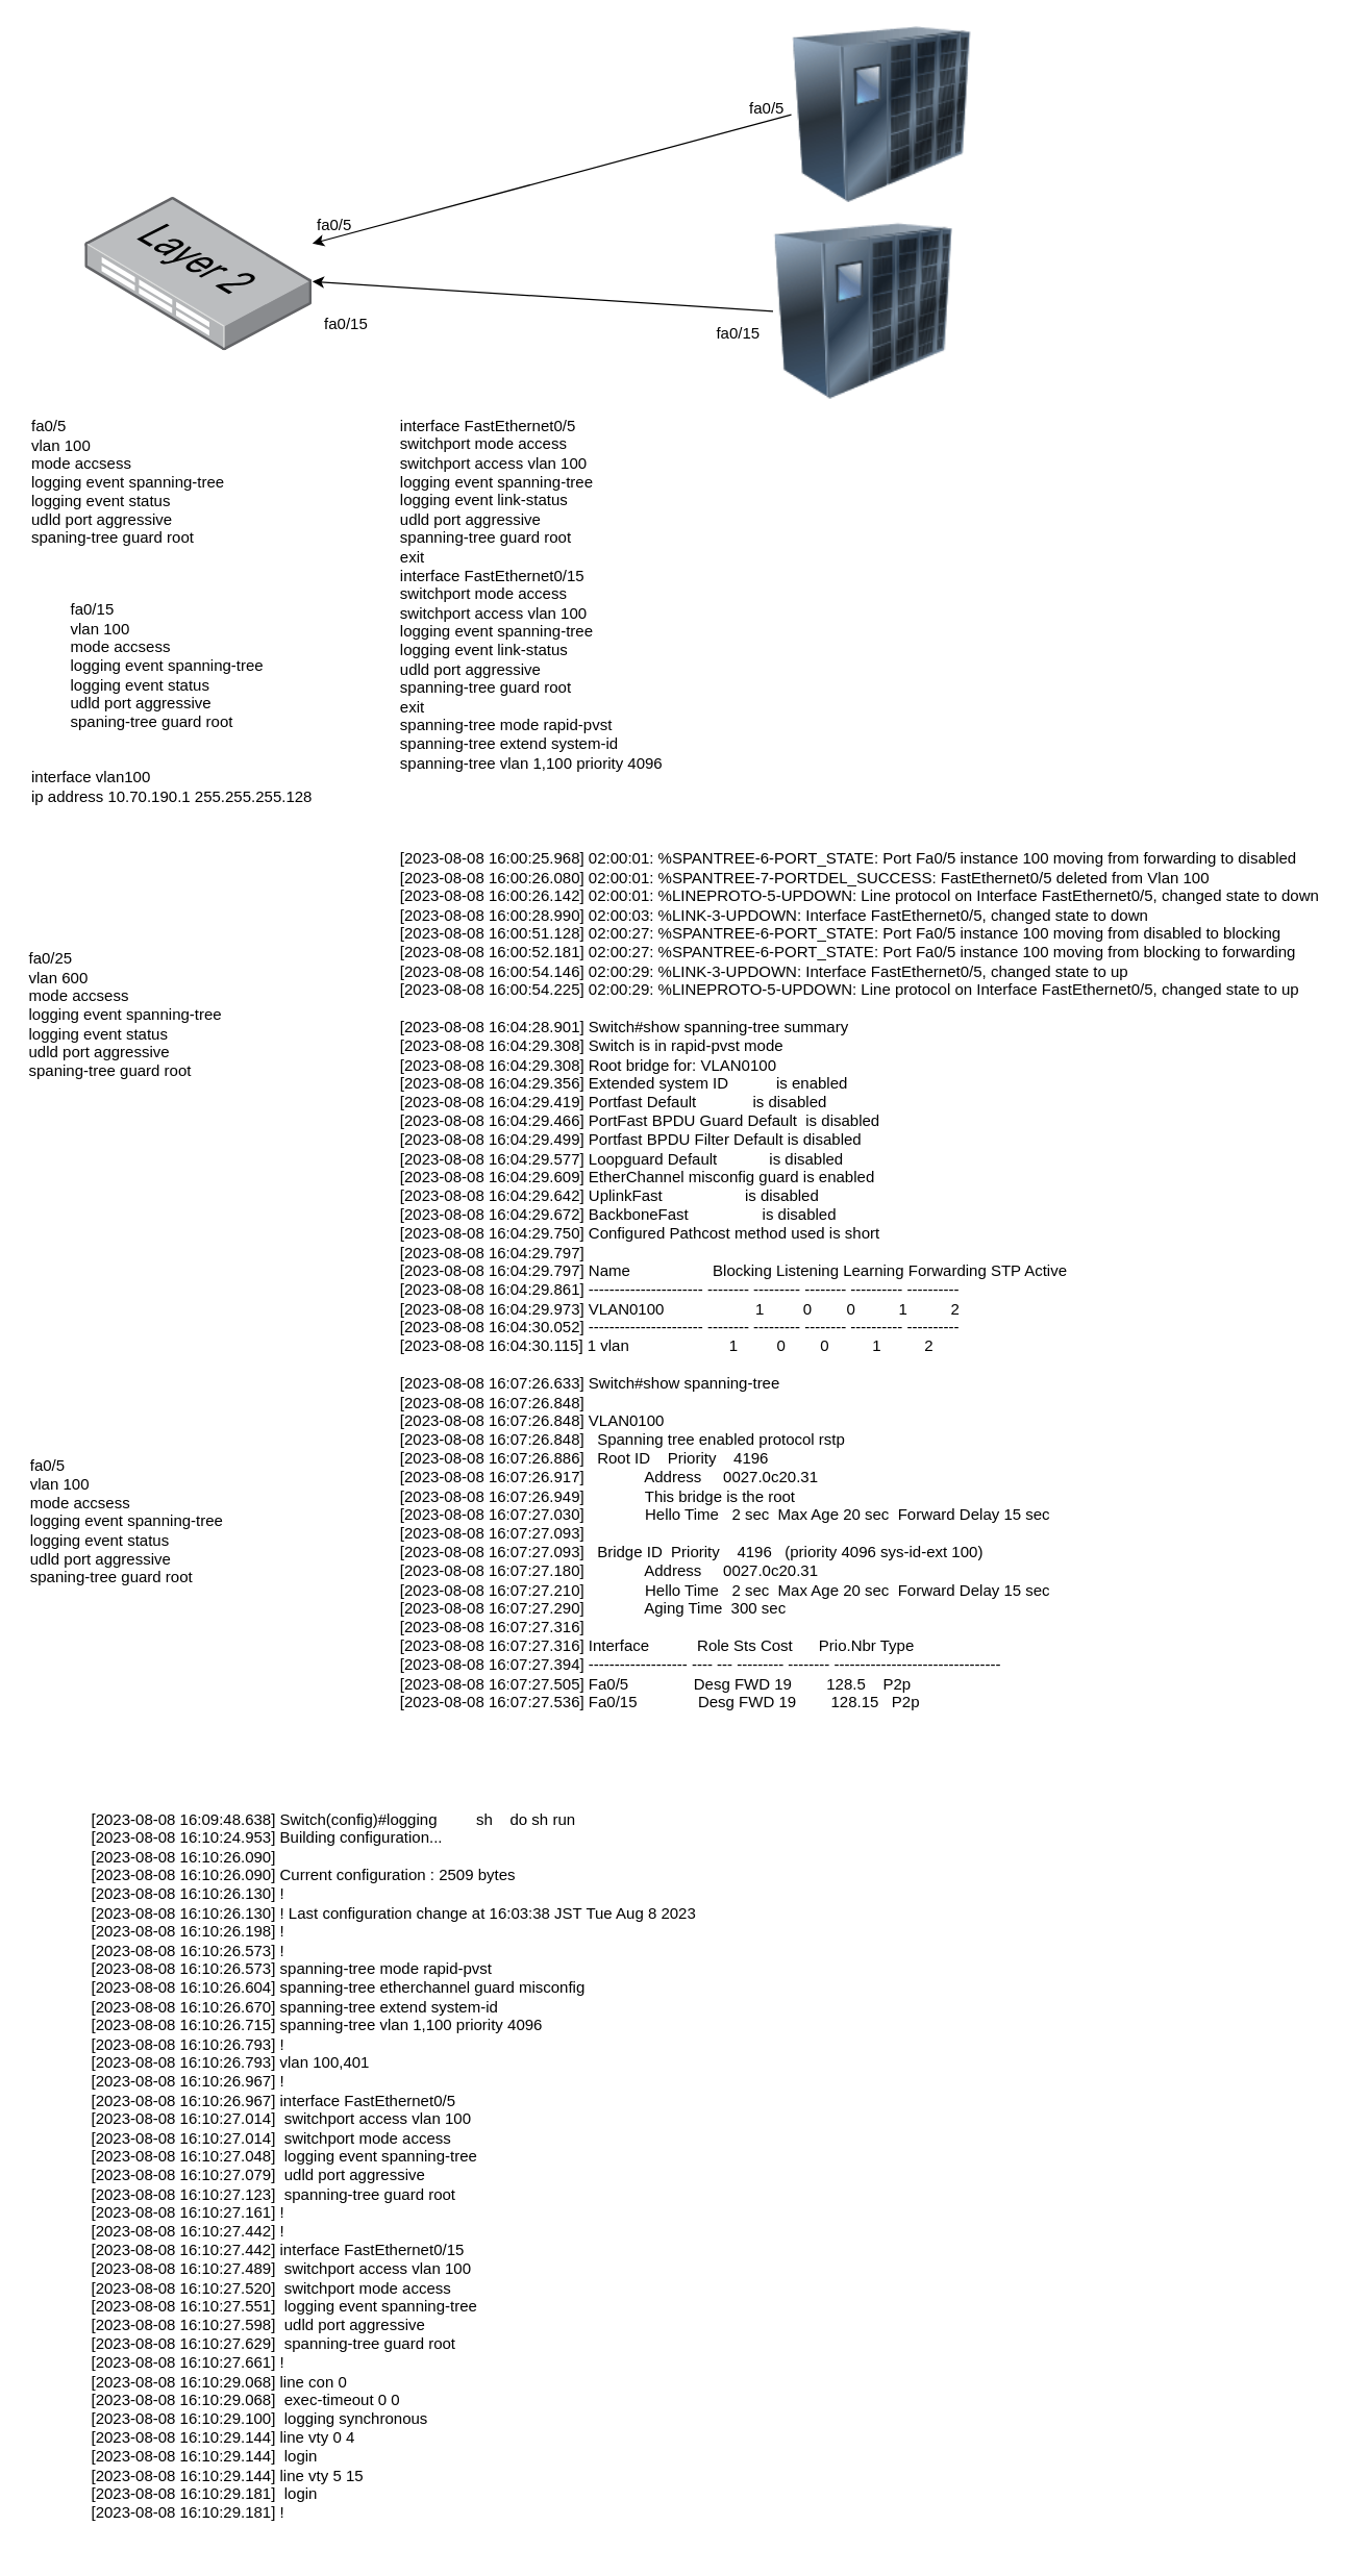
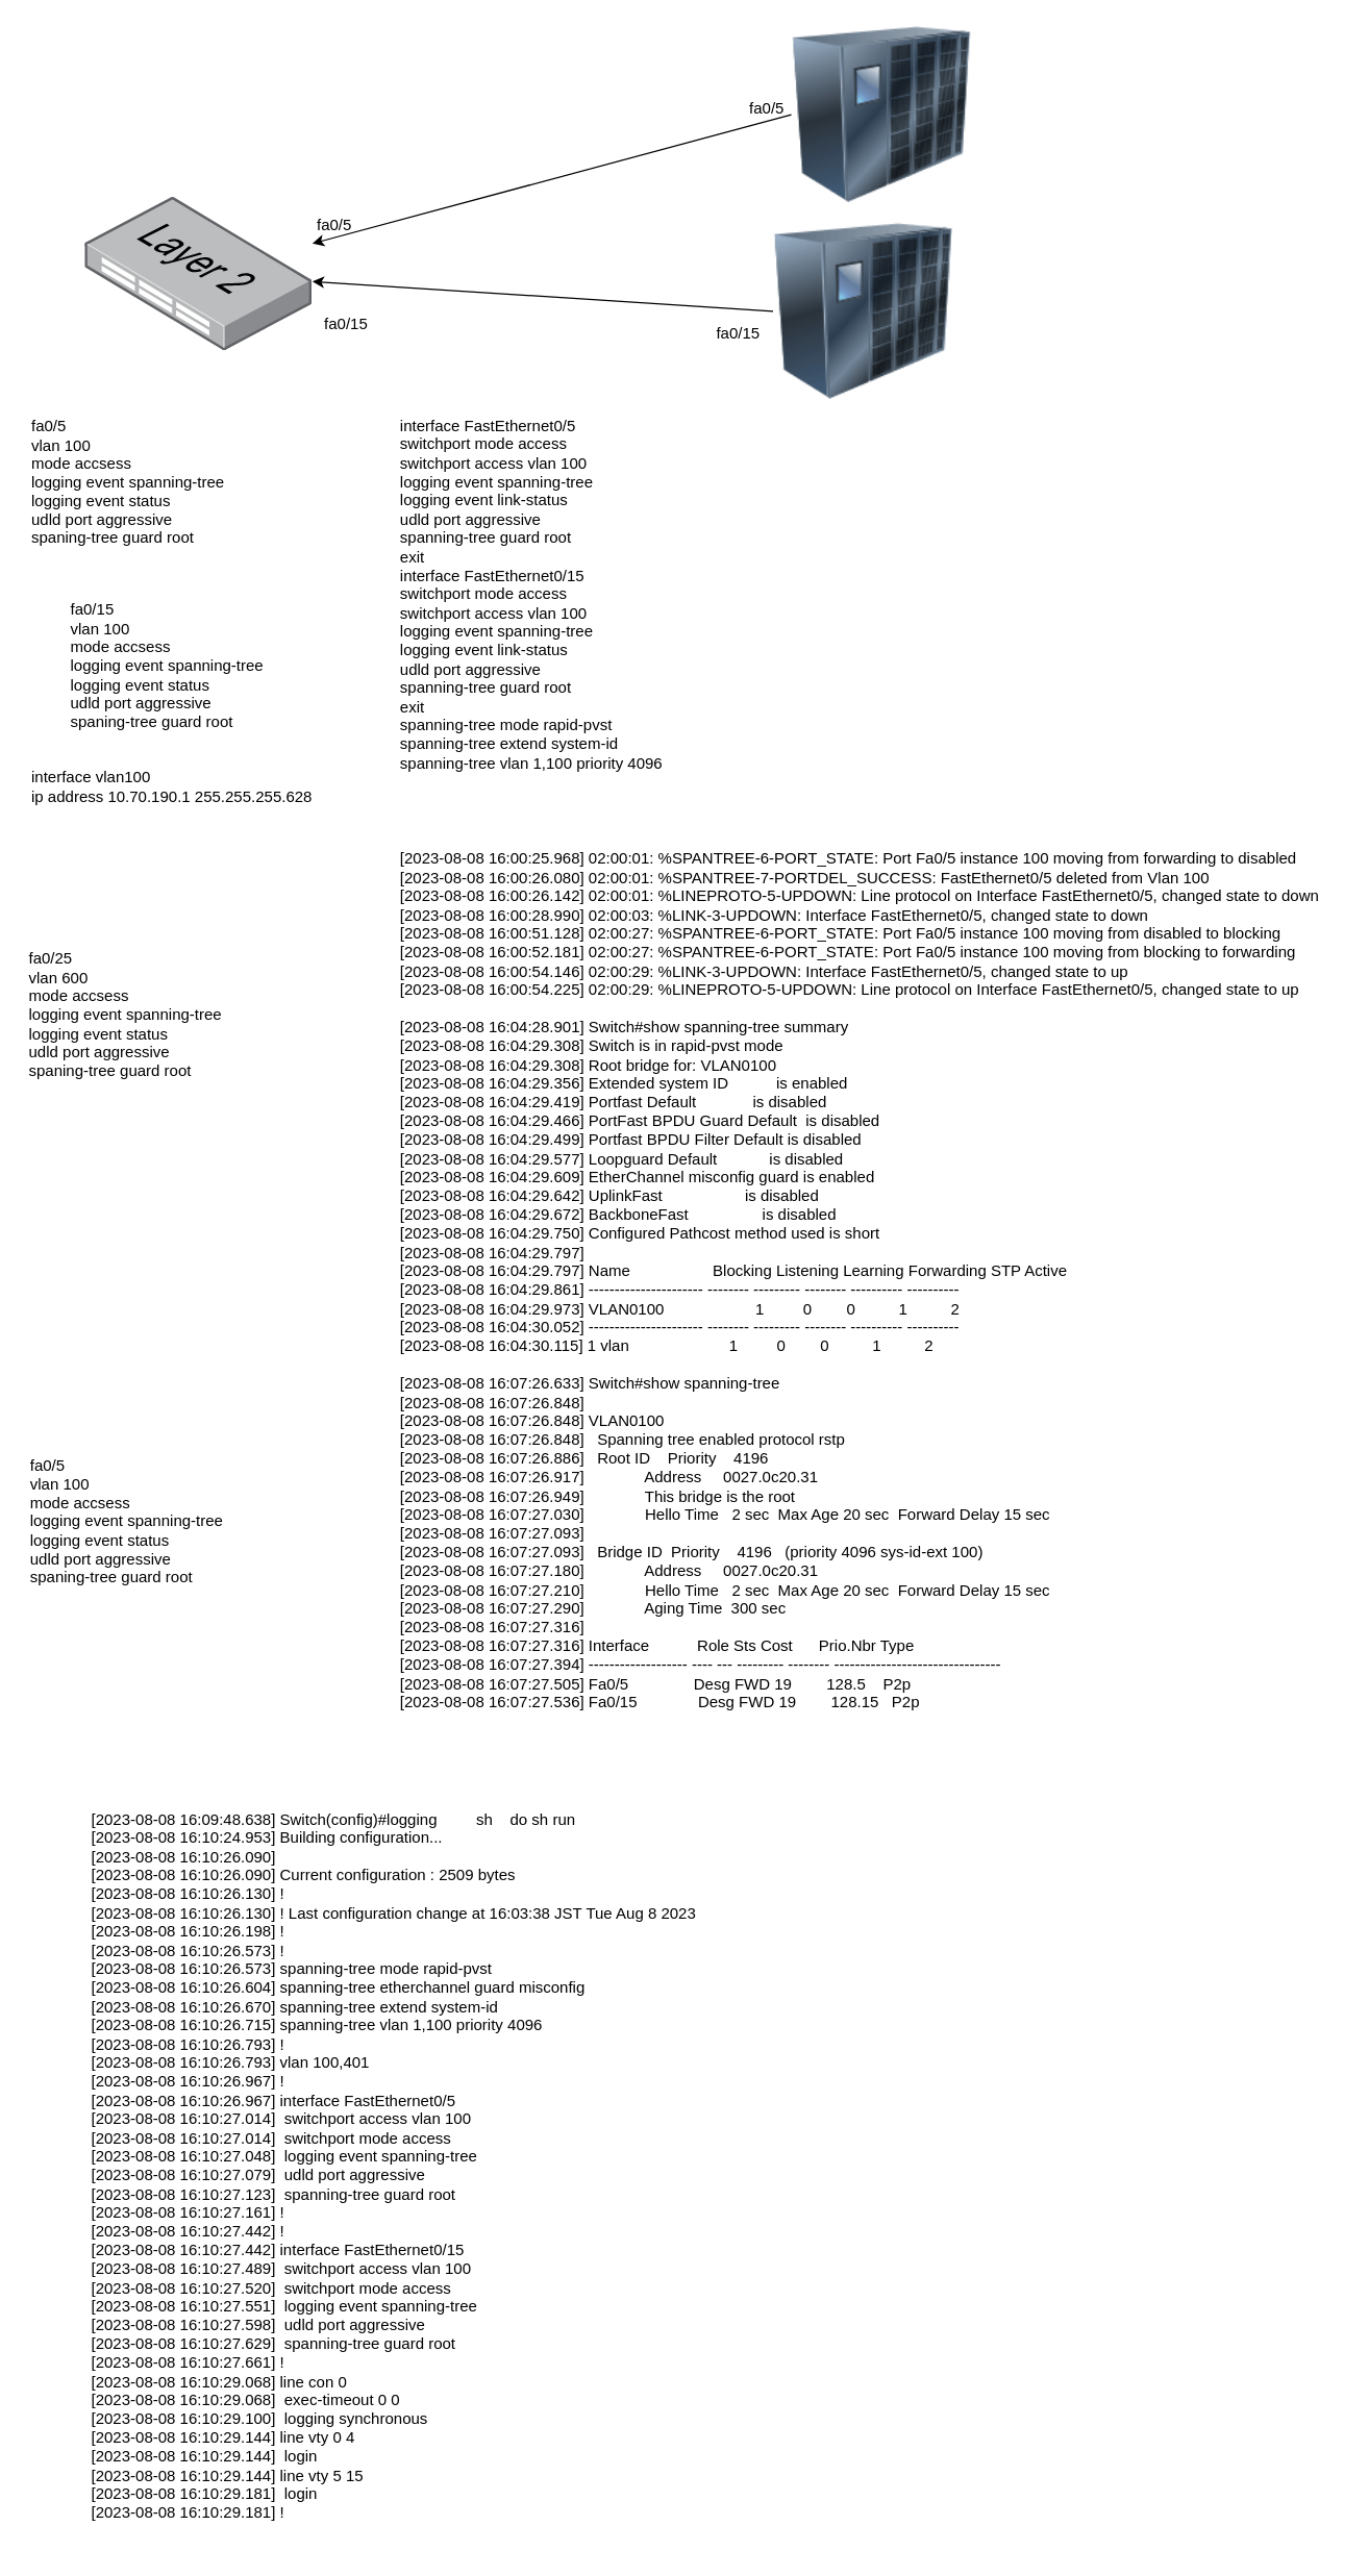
- <mxCell id="11" value="interface vlan100&lt;br&gt;ip address 10.70.190.1 255.255.255.128" style="text;html=1;align=left;verticalAlign=middle;resizable=0;points=[];autosize=1;strokeColor=none;fillColor=none;" parent="1" vertex="1"><mxGeometry x="22" y="583" width="234" height="41" as="geometry" /></mxCell>
+ <mxCell id="11" value="interface vlan100&lt;br&gt;ip address 10.70.190.1 255.255.255.628" style="text;html=1;align=left;verticalAlign=middle;resizable=0;points=[];autosize=1;strokeColor=none;fillColor=none;" parent="1" vertex="1"><mxGeometry x="22" y="583" width="234" height="41" as="geometry" /></mxCell>
